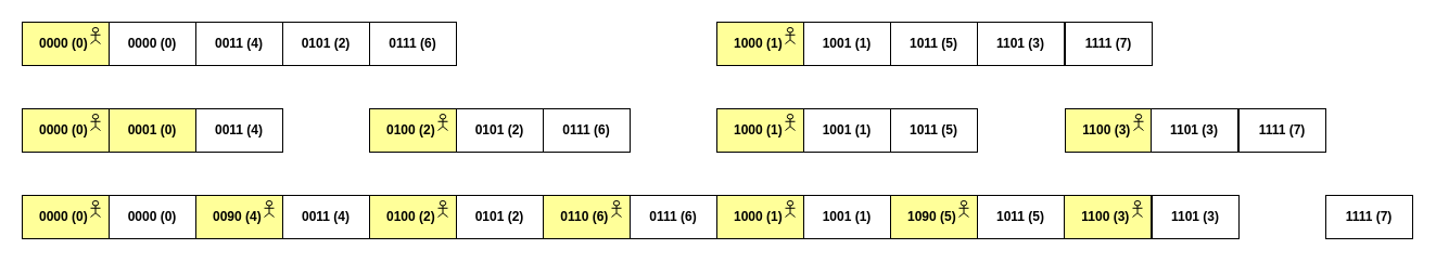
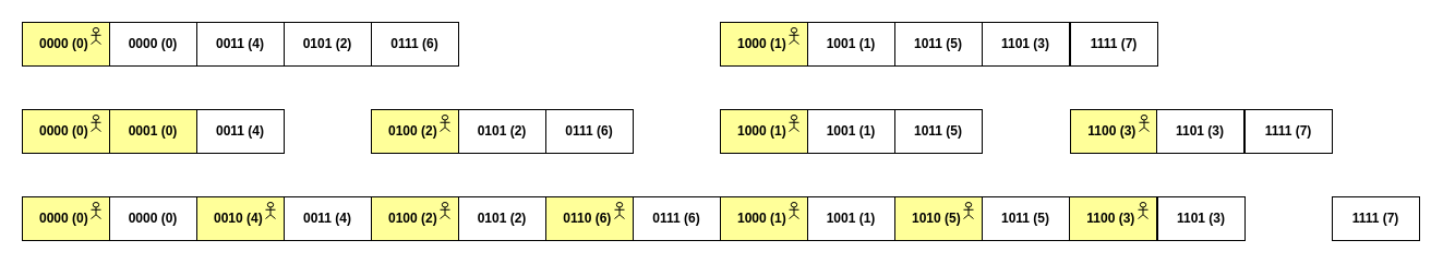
- <mxCell id="26" value="&lt;b&gt;0090 (4)&amp;nbsp;&lt;/b&gt;" style="html=1;outlineConnect=0;whiteSpace=wrap;fillColor=#ffff99;shape=mxgraph.archimate3.application;appType=actor;archiType=square;" vertex="1" parent="1"><mxGeometry x="180" y="180" width="80" height="40" as="geometry" /></mxCell>
+ <mxCell id="26" value="&lt;b&gt;0010 (4)&amp;nbsp;&lt;/b&gt;" style="html=1;outlineConnect=0;whiteSpace=wrap;fillColor=#ffff99;shape=mxgraph.archimate3.application;appType=actor;archiType=square;" vertex="1" parent="1"><mxGeometry x="180" y="180" width="80" height="40" as="geometry" /></mxCell>
- <mxCell id="34" value="&lt;b&gt;1090 (5)&amp;nbsp;&lt;/b&gt;" style="html=1;outlineConnect=0;whiteSpace=wrap;fillColor=#ffff99;shape=mxgraph.archimate3.application;appType=actor;archiType=square;" vertex="1" parent="1"><mxGeometry x="820" y="180" width="80" height="40" as="geometry" /></mxCell>
+ <mxCell id="34" value="&lt;b&gt;1010 (5)&amp;nbsp;&lt;/b&gt;" style="html=1;outlineConnect=0;whiteSpace=wrap;fillColor=#ffff99;shape=mxgraph.archimate3.application;appType=actor;archiType=square;" vertex="1" parent="1"><mxGeometry x="820" y="180" width="80" height="40" as="geometry" /></mxCell>
